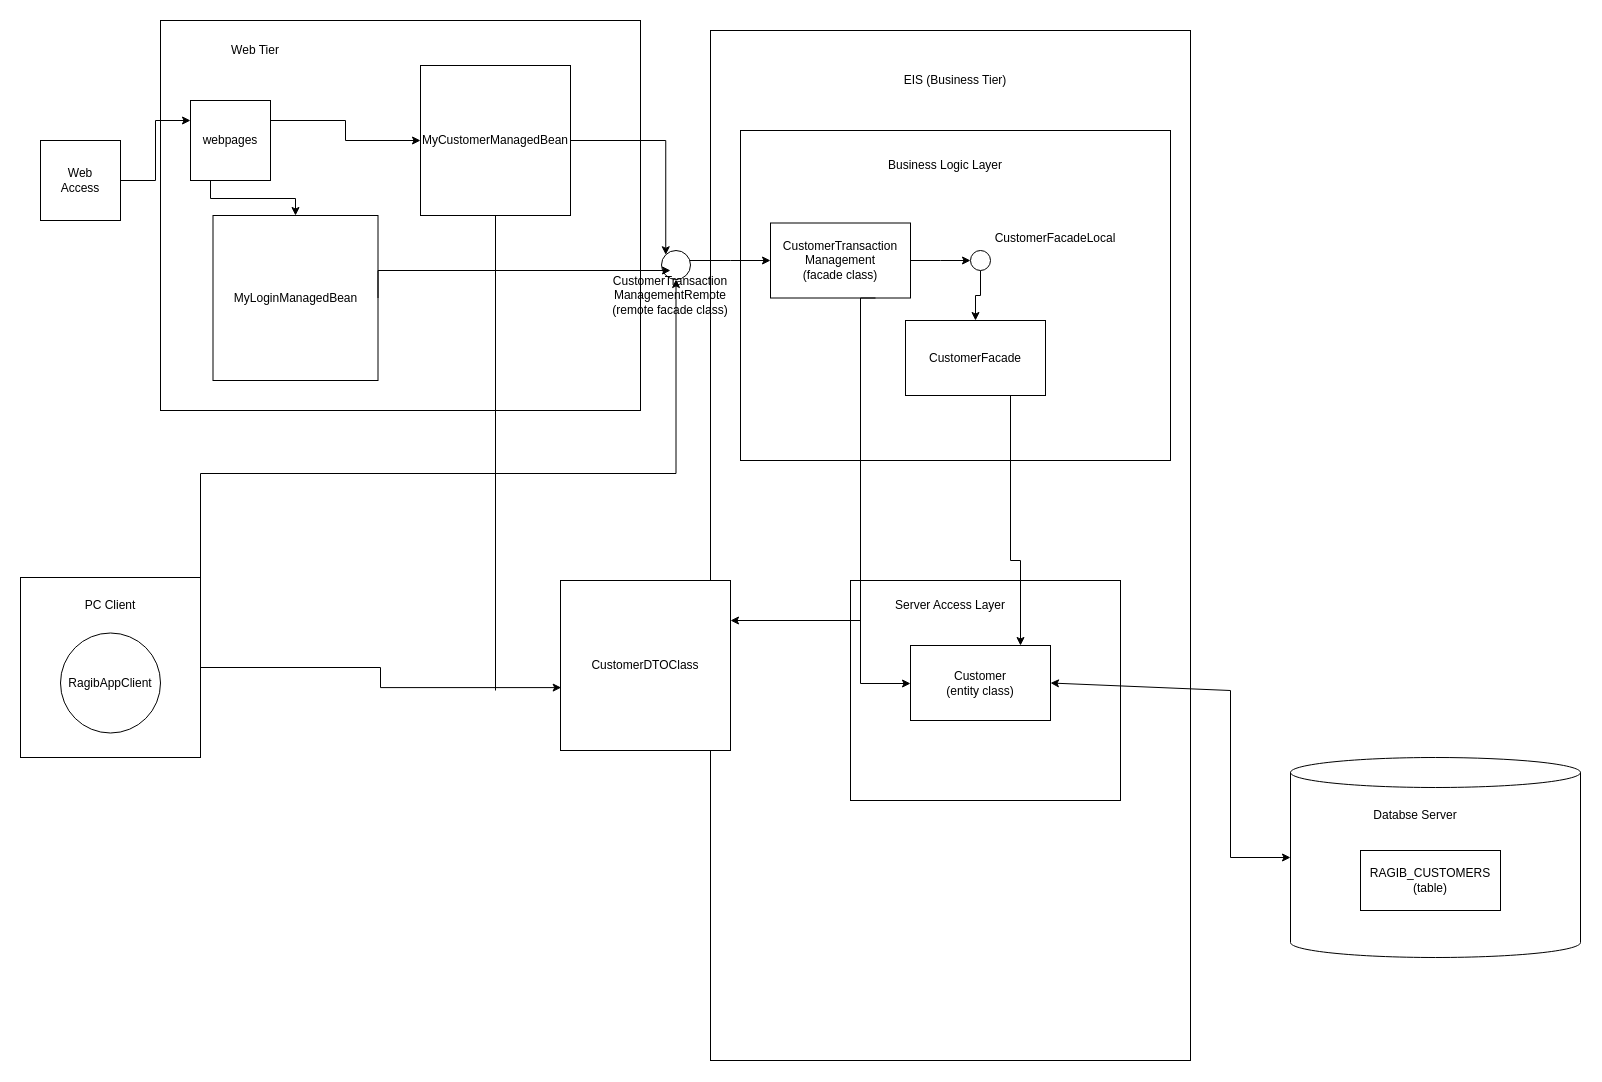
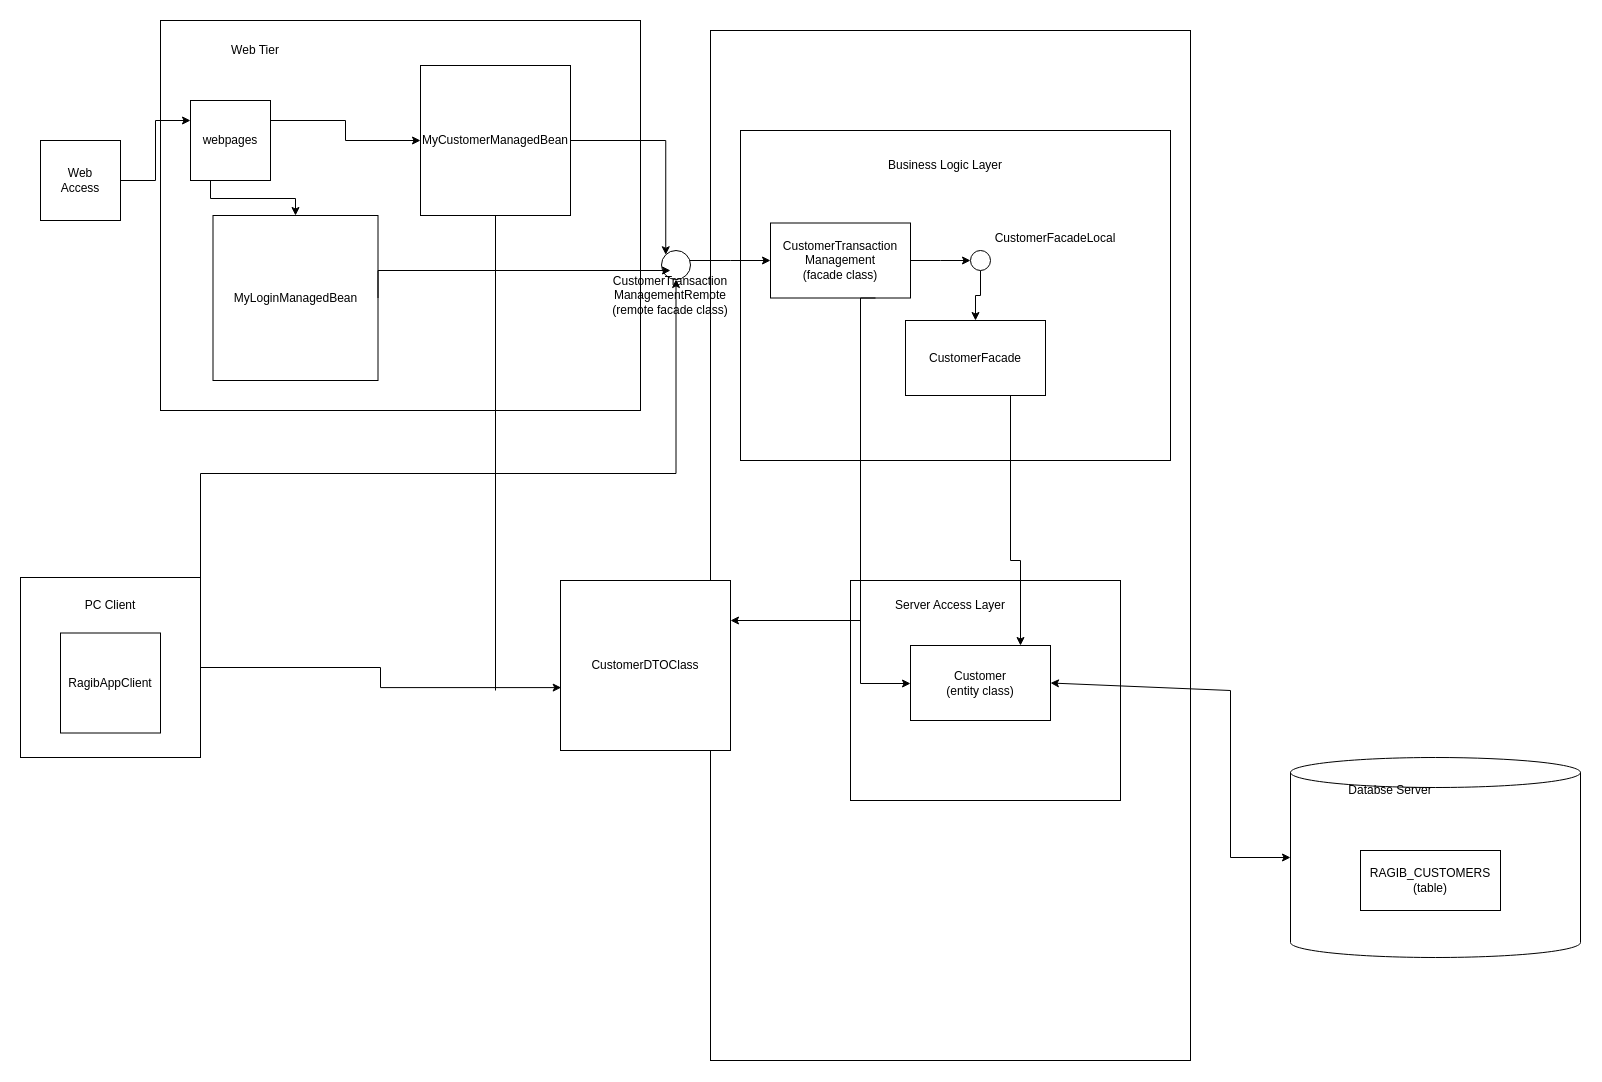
- <mxCell id="16" value="EIS (Business Tier)" style="text;html=1;strokeColor=none;fillColor=none;align=center;verticalAlign=middle;whiteSpace=wrap;rounded=0;" parent="1" vertex="1"><mxGeometry x="860" y="65" width="190" height="30" as="geometry" /></mxCell>
- <mxCell id="34" value="RagibAppClient" style="ellipse;whiteSpace=wrap;html=1;aspect=fixed;" parent="1" vertex="1"><mxGeometry x="60" y="632.5" width="100" height="100" as="geometry" /></mxCell>
+ <mxCell id="34" value="RagibAppClient" style="whiteSpace=wrap;html=1;aspect=fixed;" parent="1" vertex="1"><mxGeometry x="60" y="632.5" width="100" height="100" as="geometry" /></mxCell>
- <mxCell id="28" value="Databse Server" style="text;html=1;strokeColor=none;fillColor=none;align=center;verticalAlign=middle;whiteSpace=wrap;rounded=0;" parent="1" vertex="1"><mxGeometry x="1320" y="800" width="190" height="30" as="geometry" /></mxCell>
+ <mxCell id="28" value="Databse Server" style="text;html=1;strokeColor=none;fillColor=none;align=center;verticalAlign=middle;whiteSpace=wrap;rounded=0;" parent="1" vertex="1"><mxGeometry x="1295" y="775" width="190" height="30" as="geometry" /></mxCell>
